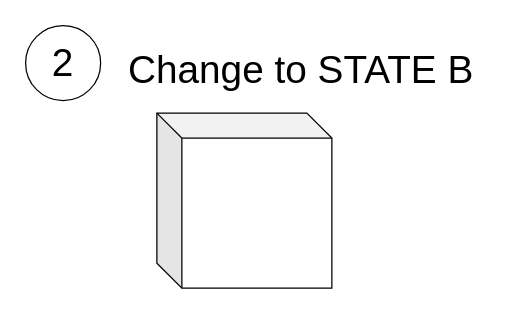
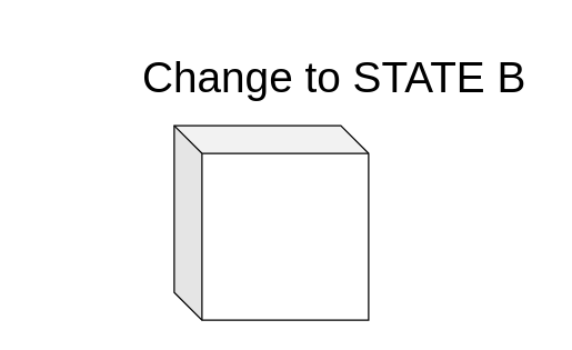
- <mxCell id="3" value="&lt;font style=&quot;font-size: 31px;&quot;&gt;2&lt;br&gt;&lt;/font&gt;" style="ellipse;whiteSpace=wrap;html=1;aspect=fixed;fillColor=none;" parent="1" vertex="1"><mxGeometry x="20" y="20" width="60" height="60" as="geometry" /></mxCell>
